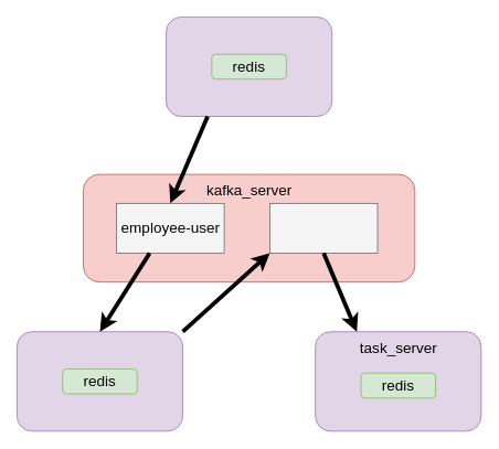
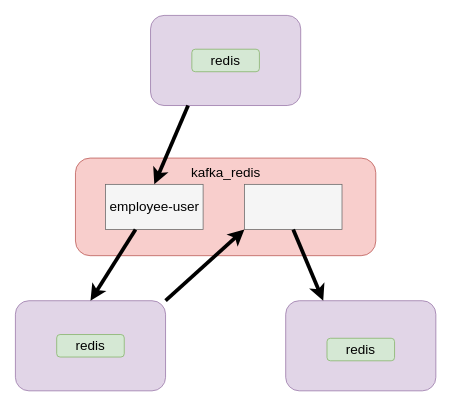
- <mxCell id="10" value="kafka_server" style="text;html=1;align=center;verticalAlign=middle;resizable=0;points=[];autosize=1;strokeColor=none;fillColor=none;fontSize=18;" vertex="1" parent="1"><mxGeometry x="240" y="215" width="120" height="30" as="geometry" /></mxCell>
+ <mxCell id="10" value="kafka_redis" style="text;html=1;align=center;verticalAlign=middle;resizable=0;points=[];autosize=1;strokeColor=none;fillColor=none;fontSize=18;" vertex="1" parent="1"><mxGeometry x="240" y="215" width="120" height="30" as="geometry" /></mxCell>
- <mxCell id="7" value="&lt;font style=&quot;font-size: 18px&quot;&gt;task_server&lt;/font&gt;" style="text;html=1;align=center;verticalAlign=middle;resizable=0;points=[];autosize=1;strokeColor=none;fillColor=none;" vertex="1" parent="1"><mxGeometry x="425" y="410" width="110" height="20" as="geometry" /></mxCell>
